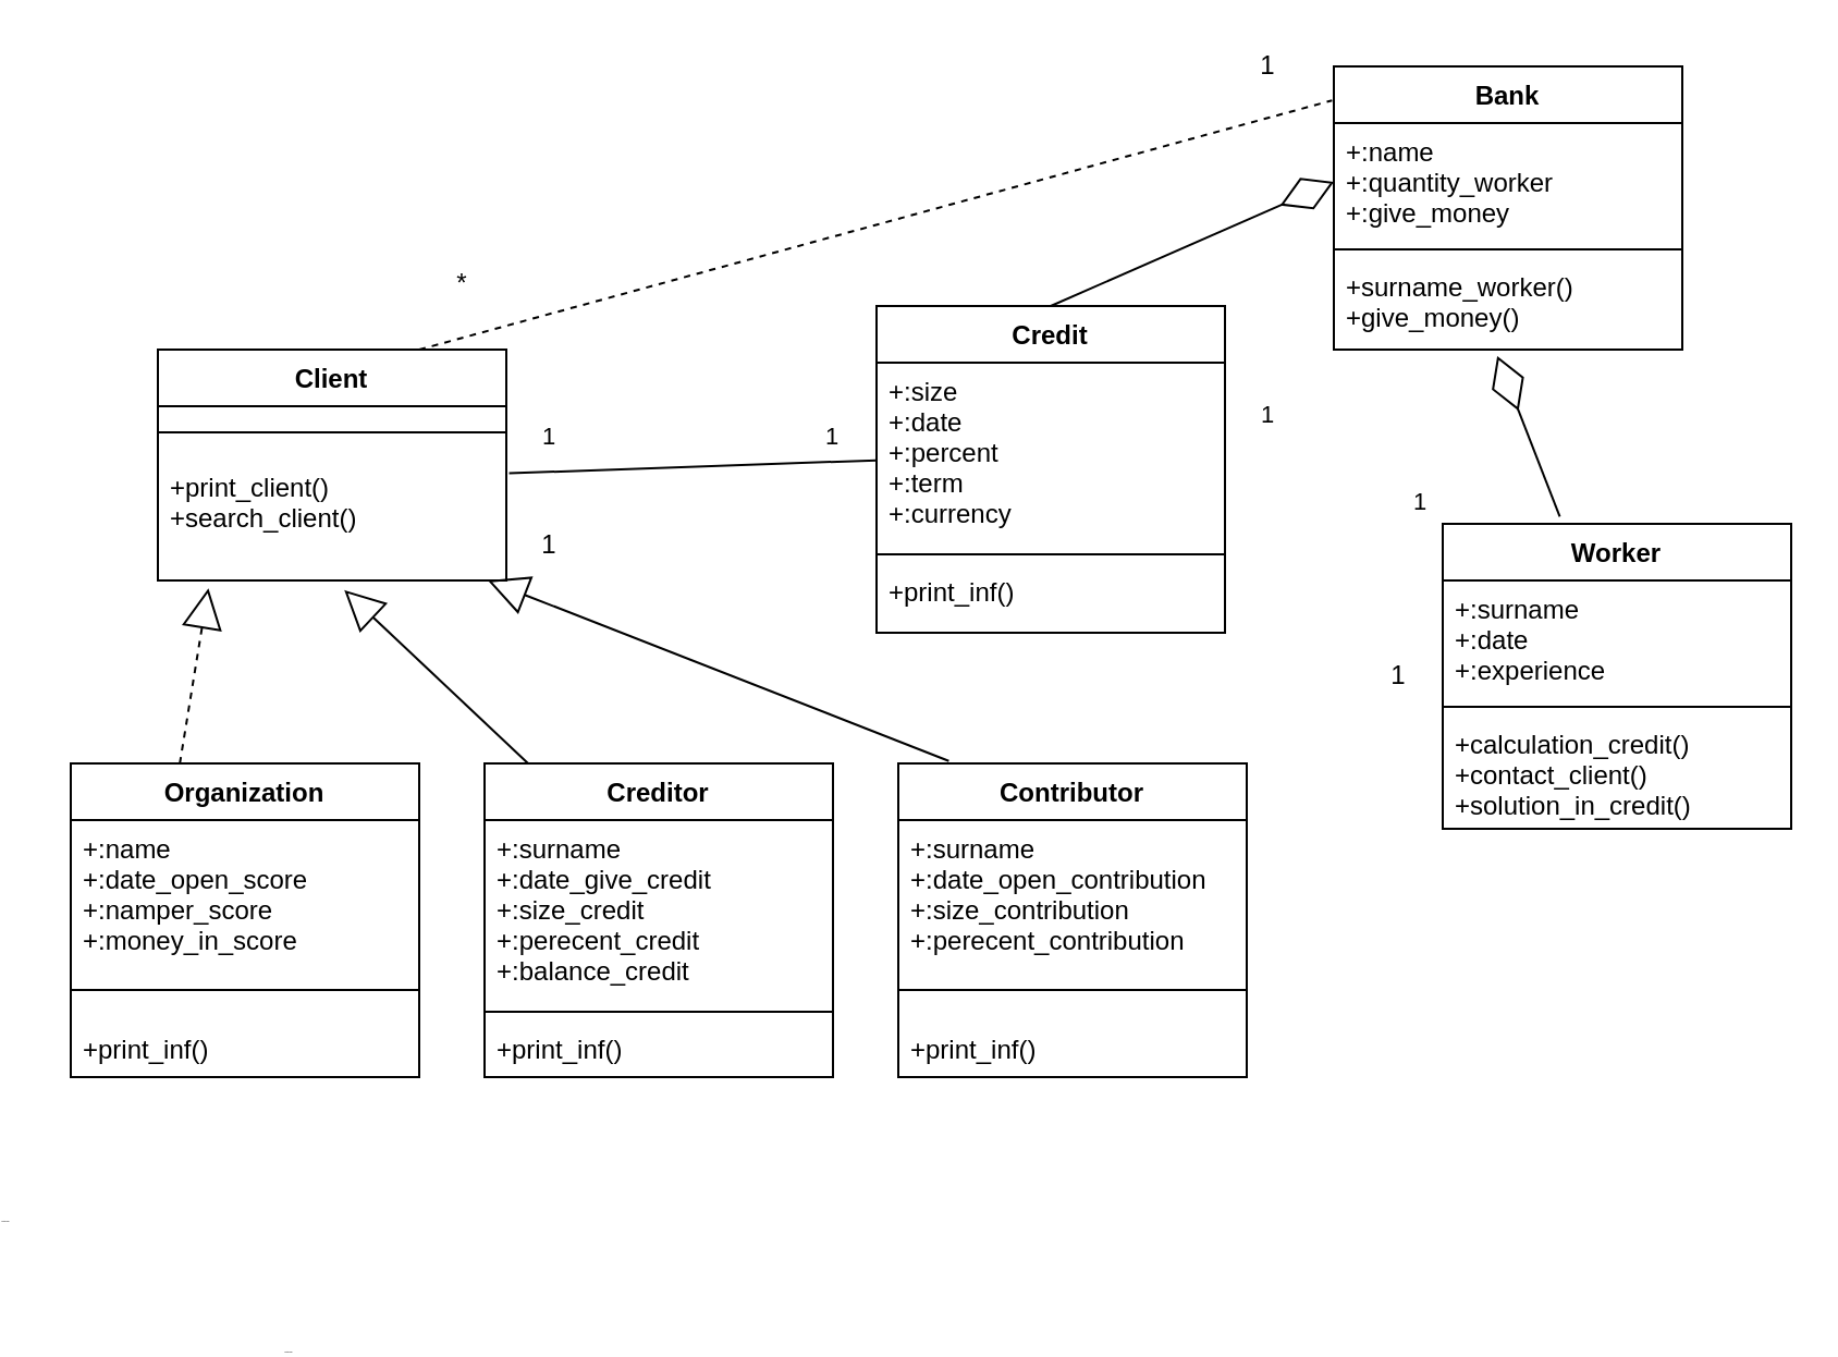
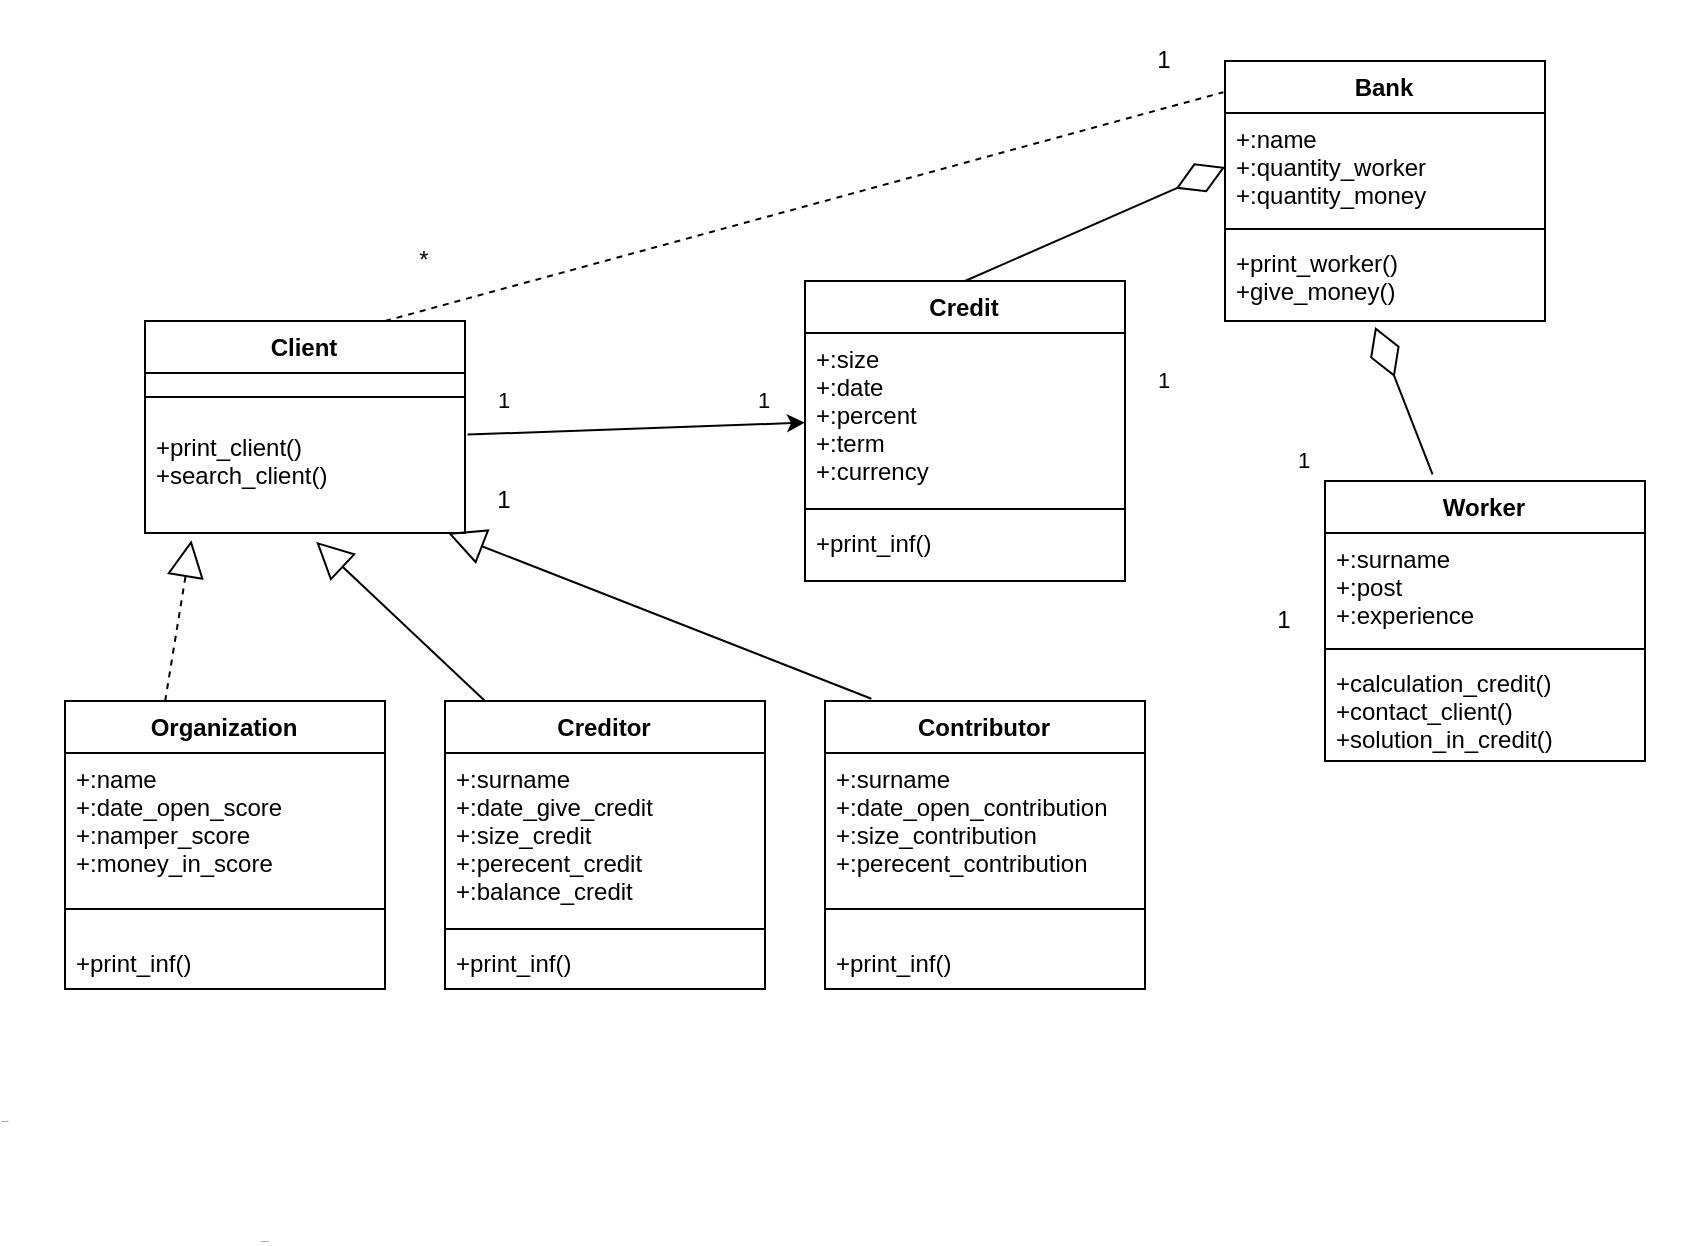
- <mxCell id="18" value="+:name&#10;+:quantity_worker&#10;+:give_money&#10;" style="text;strokeColor=none;fillColor=none;align=left;verticalAlign=top;spacingLeft=4;spacingRight=4;overflow=hidden;rotatable=0;points=[[0,0.5],[1,0.5]];portConstraint=eastwest;" vertex="1" parent="17"><mxGeometry y="26" width="160" height="54" as="geometry" /></mxCell>
+ <mxCell id="18" value="+:name&#10;+:quantity_worker&#10;+:quantity_money&#10;" style="text;strokeColor=none;fillColor=none;align=left;verticalAlign=top;spacingLeft=4;spacingRight=4;overflow=hidden;rotatable=0;points=[[0,0.5],[1,0.5]];portConstraint=eastwest;" vertex="1" parent="17"><mxGeometry y="26" width="160" height="54" as="geometry" /></mxCell>
- <mxCell id="20" value="+surname_worker()&#10;+give_money()&#10;&#10;" style="text;strokeColor=none;fillColor=none;align=left;verticalAlign=top;spacingLeft=4;spacingRight=4;overflow=hidden;rotatable=0;points=[[0,0.5],[1,0.5]];portConstraint=eastwest;" vertex="1" parent="17"><mxGeometry y="88" width="160" height="42" as="geometry" /></mxCell>
+ <mxCell id="20" value="+print_worker()&#10;+give_money()&#10;&#10;" style="text;strokeColor=none;fillColor=none;align=left;verticalAlign=top;spacingLeft=4;spacingRight=4;overflow=hidden;rotatable=0;points=[[0,0.5],[1,0.5]];portConstraint=eastwest;" vertex="1" parent="17"><mxGeometry y="88" width="160" height="42" as="geometry" /></mxCell>
- <mxCell id="39" value="" style="endArrow=none;html=1;fontSize=1;exitX=1.008;exitY=0.121;exitDx=0;exitDy=0;exitPerimeter=0;" edge="1" parent="1" source="16" target="22"><mxGeometry width="50" height="50" relative="1" as="geometry"><mxPoint x="270" y="220" as="sourcePoint" /><mxPoint x="320" y="170" as="targetPoint" /></mxGeometry></mxCell>
+ <mxCell id="39" value="" style="endArrow=classic;html=1;fontSize=1;exitX=1.008;exitY=0.121;exitDx=0;exitDy=0;exitPerimeter=0;" edge="1" parent="1" source="16" target="22"><mxGeometry width="50" height="50" relative="1" as="geometry"><mxPoint x="270" y="220" as="sourcePoint" /><mxPoint x="320" y="170" as="targetPoint" /></mxGeometry></mxCell>
- <mxCell id="26" value="+:surname&#10;+:date&#10;+:experience&#10;&#10;&#10;" style="text;strokeColor=none;fillColor=none;align=left;verticalAlign=top;spacingLeft=4;spacingRight=4;overflow=hidden;rotatable=0;points=[[0,0.5],[1,0.5]];portConstraint=eastwest;" vertex="1" parent="25"><mxGeometry y="26" width="160" height="54" as="geometry" /></mxCell>
+ <mxCell id="26" value="+:surname&#10;+:post&#10;+:experience&#10;&#10;&#10;" style="text;strokeColor=none;fillColor=none;align=left;verticalAlign=top;spacingLeft=4;spacingRight=4;overflow=hidden;rotatable=0;points=[[0,0.5],[1,0.5]];portConstraint=eastwest;" vertex="1" parent="25"><mxGeometry y="26" width="160" height="54" as="geometry" /></mxCell>
